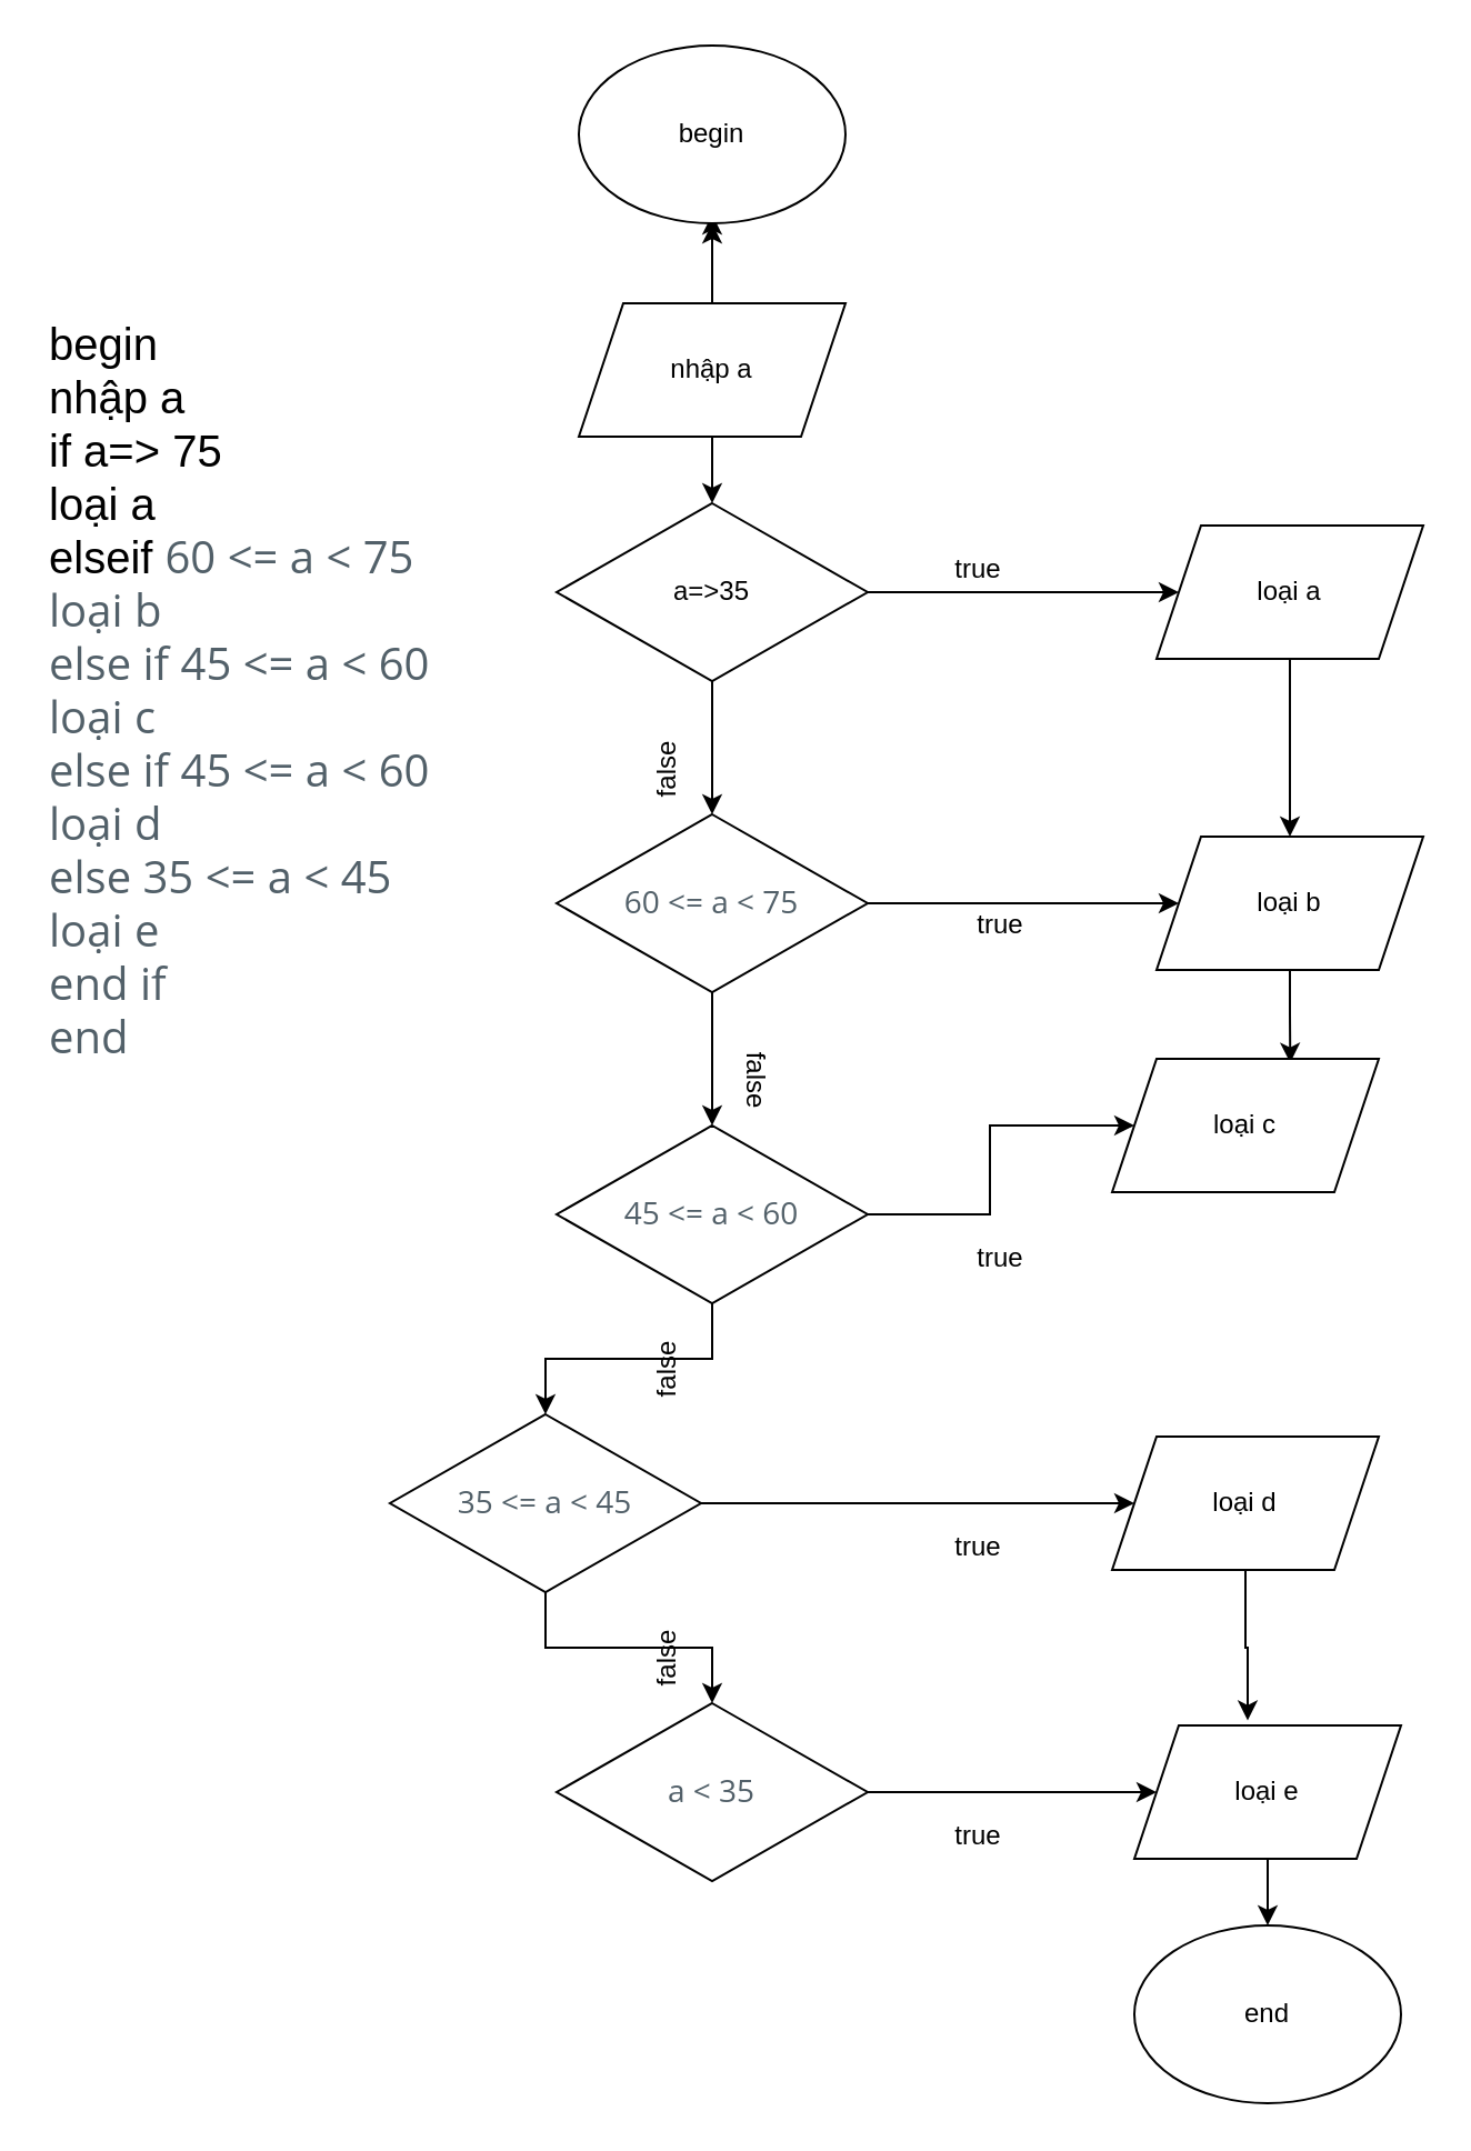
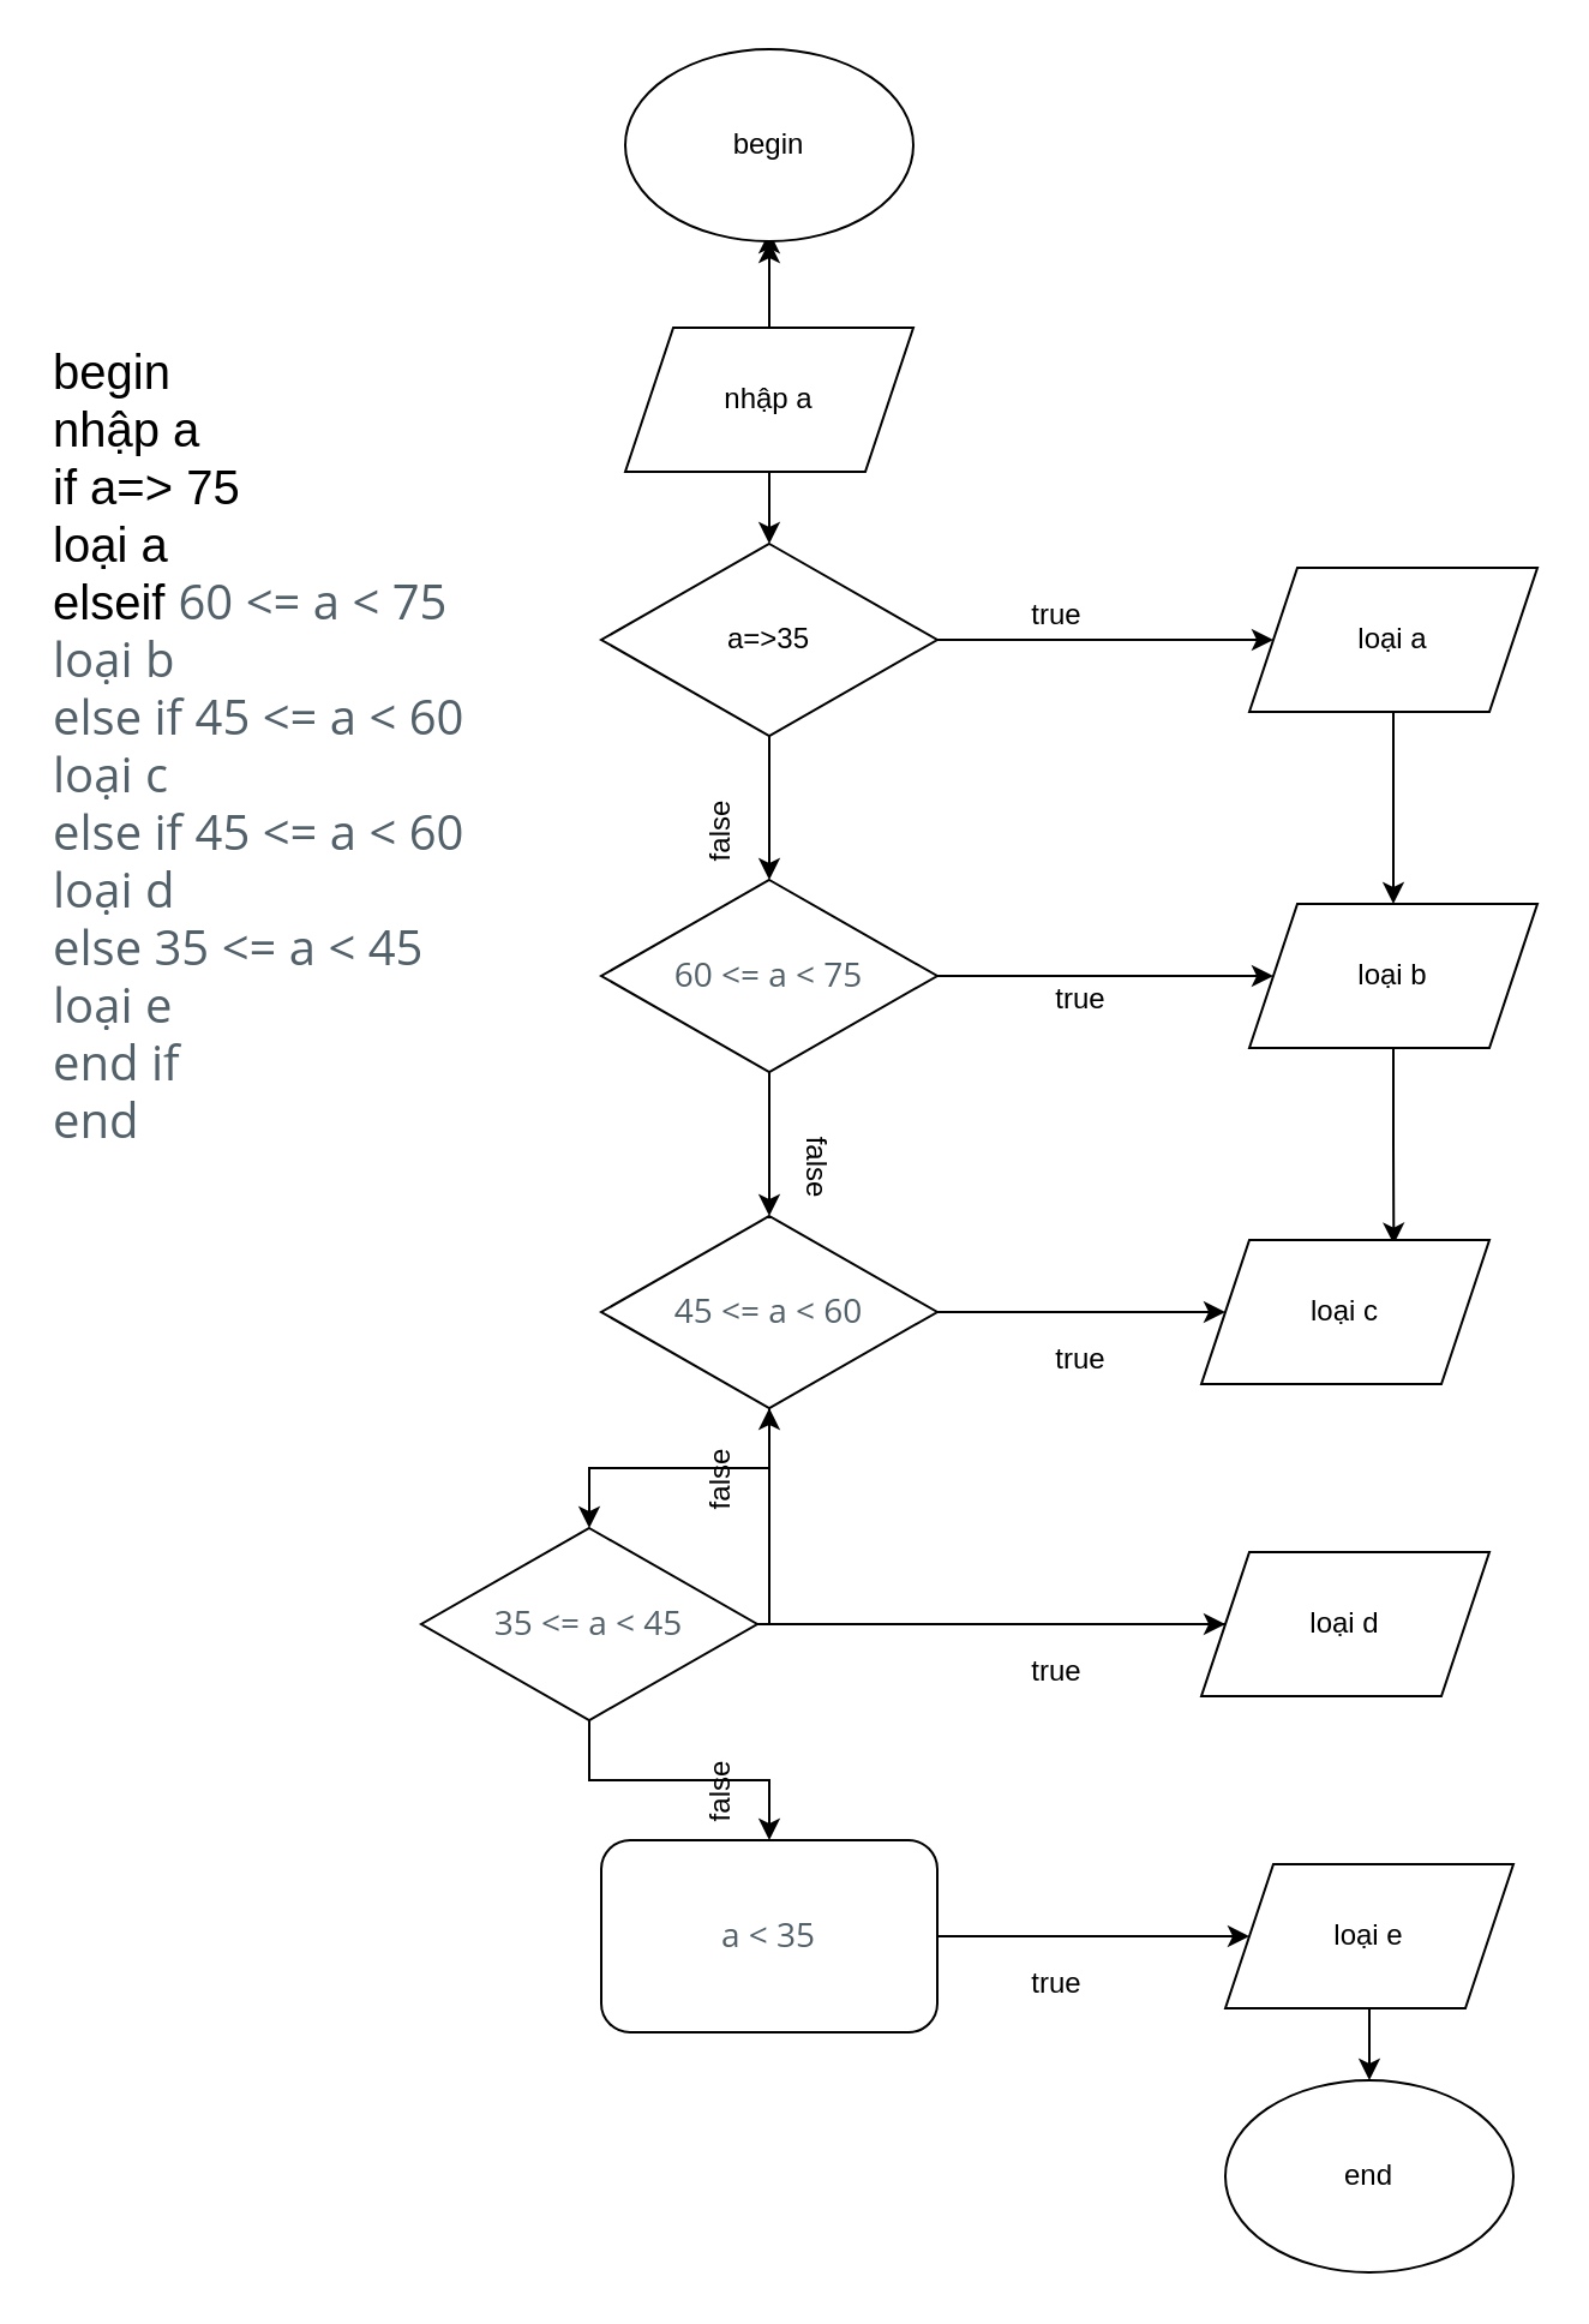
- <mxCell id="24" value="loại c" style="shape=parallelogram;perimeter=parallelogramPerimeter;whiteSpace=wrap;html=1;fixedSize=1;" vertex="1" parent="1"><mxGeometry x="500" y="476" width="120" height="60" as="geometry" /></mxCell>
+ <mxCell id="24" value="loại c" style="shape=parallelogram;perimeter=parallelogramPerimeter;whiteSpace=wrap;html=1;fixedSize=1;" vertex="1" parent="1"><mxGeometry x="500" y="516" width="120" height="60" as="geometry" /></mxCell>
- <mxCell id="27" style="edgeStyle=orthogonalEdgeStyle;rounded=0;orthogonalLoop=1;jettySize=auto;html=1;entryX=0.425;entryY=-0.037;entryDx=0;entryDy=0;entryPerimeter=0;" edge="1" parent="1" source="28" target="31"><mxGeometry relative="1" as="geometry" /></mxCell>
+ <mxCell id="27" style="edgeStyle=orthogonalEdgeStyle;rounded=0;orthogonalLoop=1;jettySize=auto;html=1;" edge="1" parent="1" source="28" target="23"><mxGeometry relative="1" as="geometry" /></mxCell>
- <mxCell id="41" value="&lt;div style=&quot;text-align: left&quot;&gt;&lt;span style=&quot;color: rgb(82 , 96 , 105) ; font-family: &amp;#34;open sans&amp;#34; , sans-serif ; font-size: 14px ; background-color: rgb(255 , 255 , 255)&quot;&gt;a &amp;lt; 35&lt;/span&gt;&lt;br&gt;&lt;/div&gt;" style="rhombus;whiteSpace=wrap;html=1;" vertex="1" parent="1"><mxGeometry x="250" y="766" width="140" height="80" as="geometry" /></mxCell>
+ <mxCell id="41" value="&lt;div style=&quot;text-align: left&quot;&gt;&lt;span style=&quot;color: rgb(82 , 96 , 105) ; font-family: &amp;#34;open sans&amp;#34; , sans-serif ; font-size: 14px ; background-color: rgb(255 , 255 , 255)&quot;&gt;a &amp;lt; 35&lt;/span&gt;&lt;br&gt;&lt;/div&gt;" style="whiteSpace=wrap;html=1;rounded=1;" vertex="1" parent="1"><mxGeometry x="250" y="766" width="140" height="80" as="geometry" /></mxCell>
